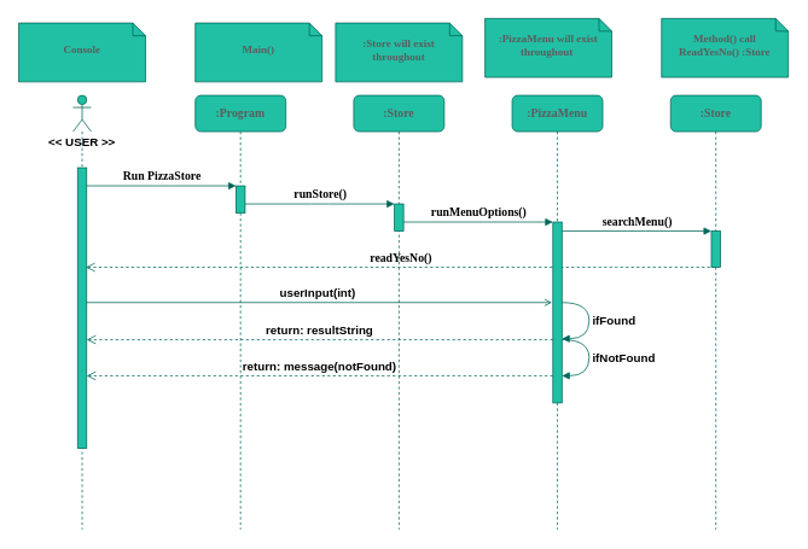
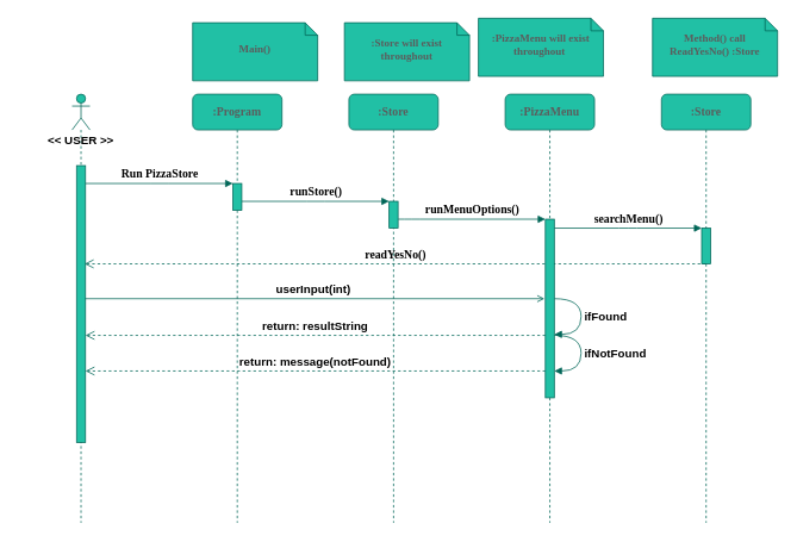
- <mxCell id="6" value="Console" style="shape=note;whiteSpace=wrap;html=1;size=14;verticalAlign=middle;align=center;spacingTop=-6;rounded=0;shadow=0;comic=0;labelBackgroundColor=none;strokeWidth=1;fontFamily=Verdana;fontSize=12;fillColor=#21C0A5;strokeColor=#006658;fontColor=#5C5C5C;fontStyle=1" parent="1" vertex="1"><mxGeometry x="20" y="25" width="140" height="65" as="geometry" /></mxCell>
- <mxCell id="8" value=":Store will exist throughout" style="shape=note;whiteSpace=wrap;html=1;size=14;verticalAlign=middle;align=center;spacingTop=-6;rounded=0;shadow=0;comic=0;labelBackgroundColor=none;strokeWidth=1;fontFamily=Verdana;fontSize=12;fillColor=#21C0A5;strokeColor=#006658;fontColor=#5C5C5C;fontStyle=1" parent="1" vertex="1"><mxGeometry x="370" y="25" width="140" height="65" as="geometry" /></mxCell>
+ <mxCell id="8" value=":Store will exist throughout" style="shape=note;whiteSpace=wrap;html=1;size=14;verticalAlign=middle;align=center;spacingTop=-6;rounded=0;shadow=0;comic=0;labelBackgroundColor=none;strokeWidth=1;fontFamily=Verdana;fontSize=12;fillColor=#21C0A5;strokeColor=#006658;fontColor=#5C5C5C;fontStyle=1" parent="1" vertex="1"><mxGeometry x="385" y="25" width="140" height="65" as="geometry" /></mxCell>
